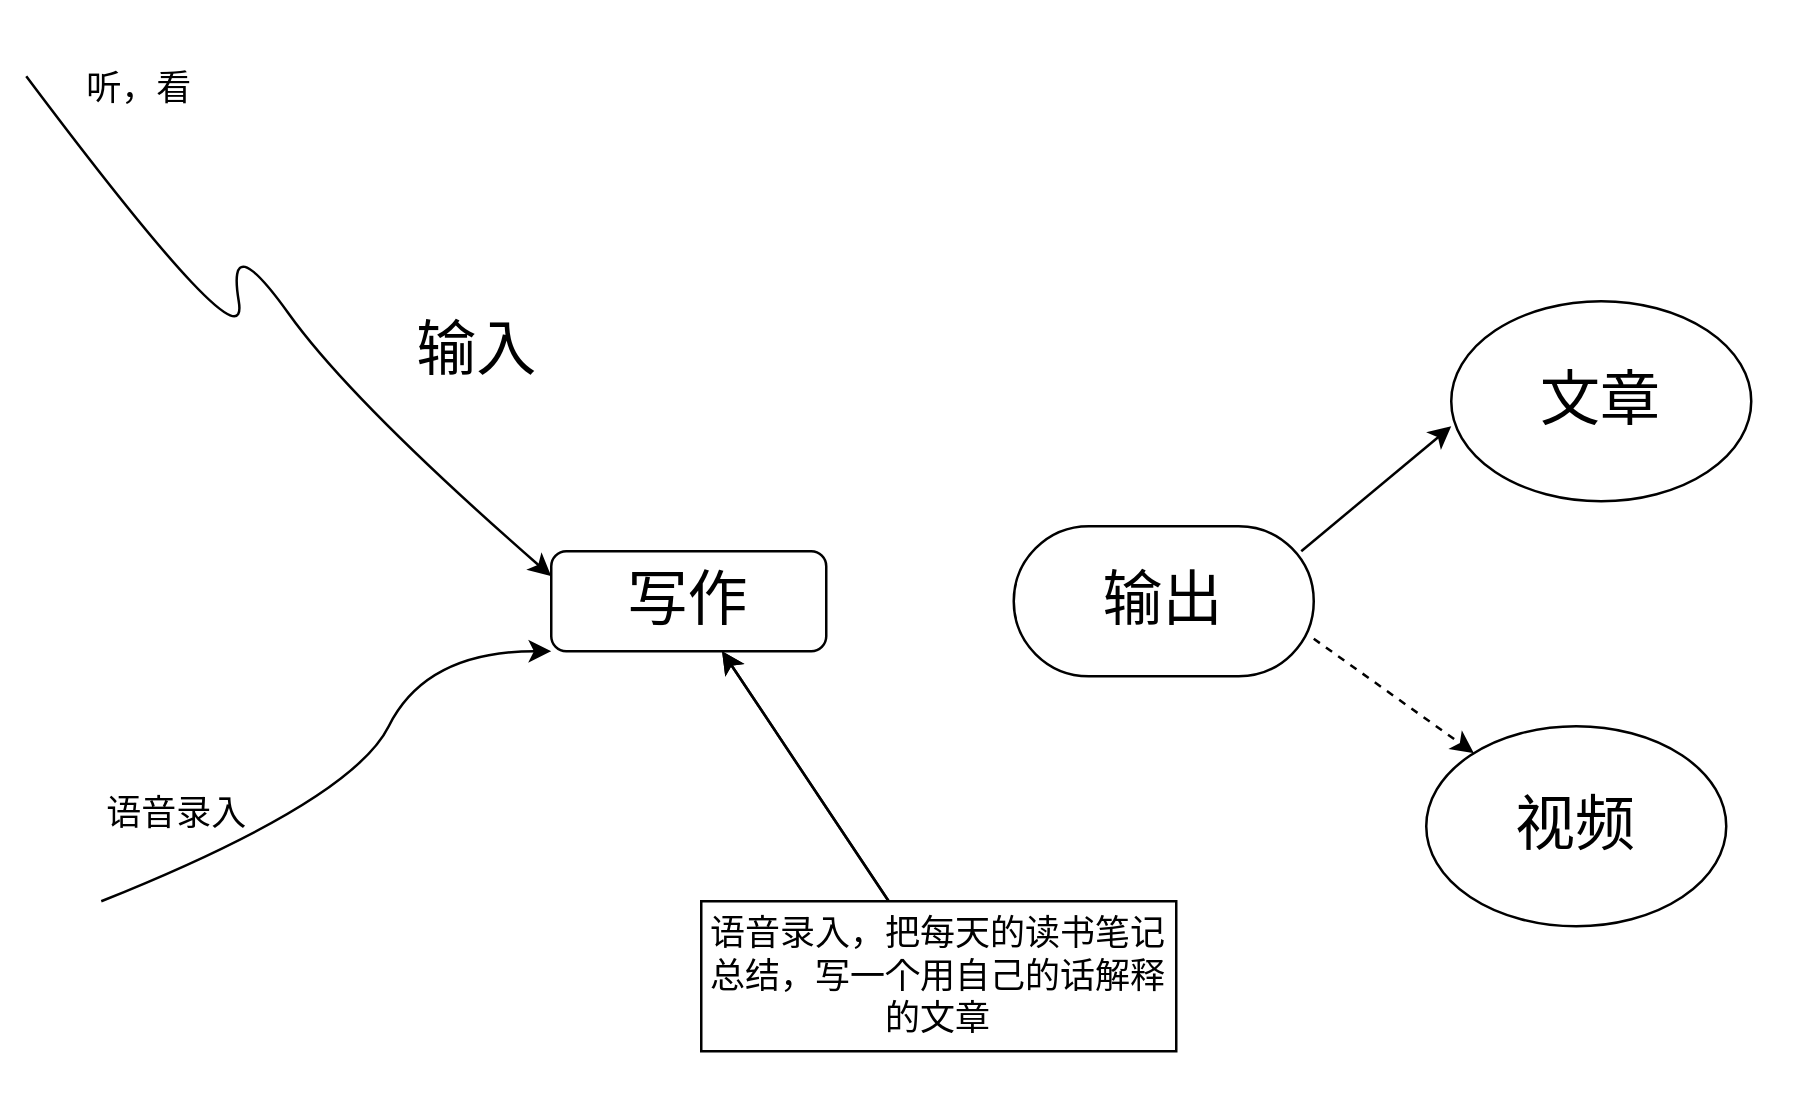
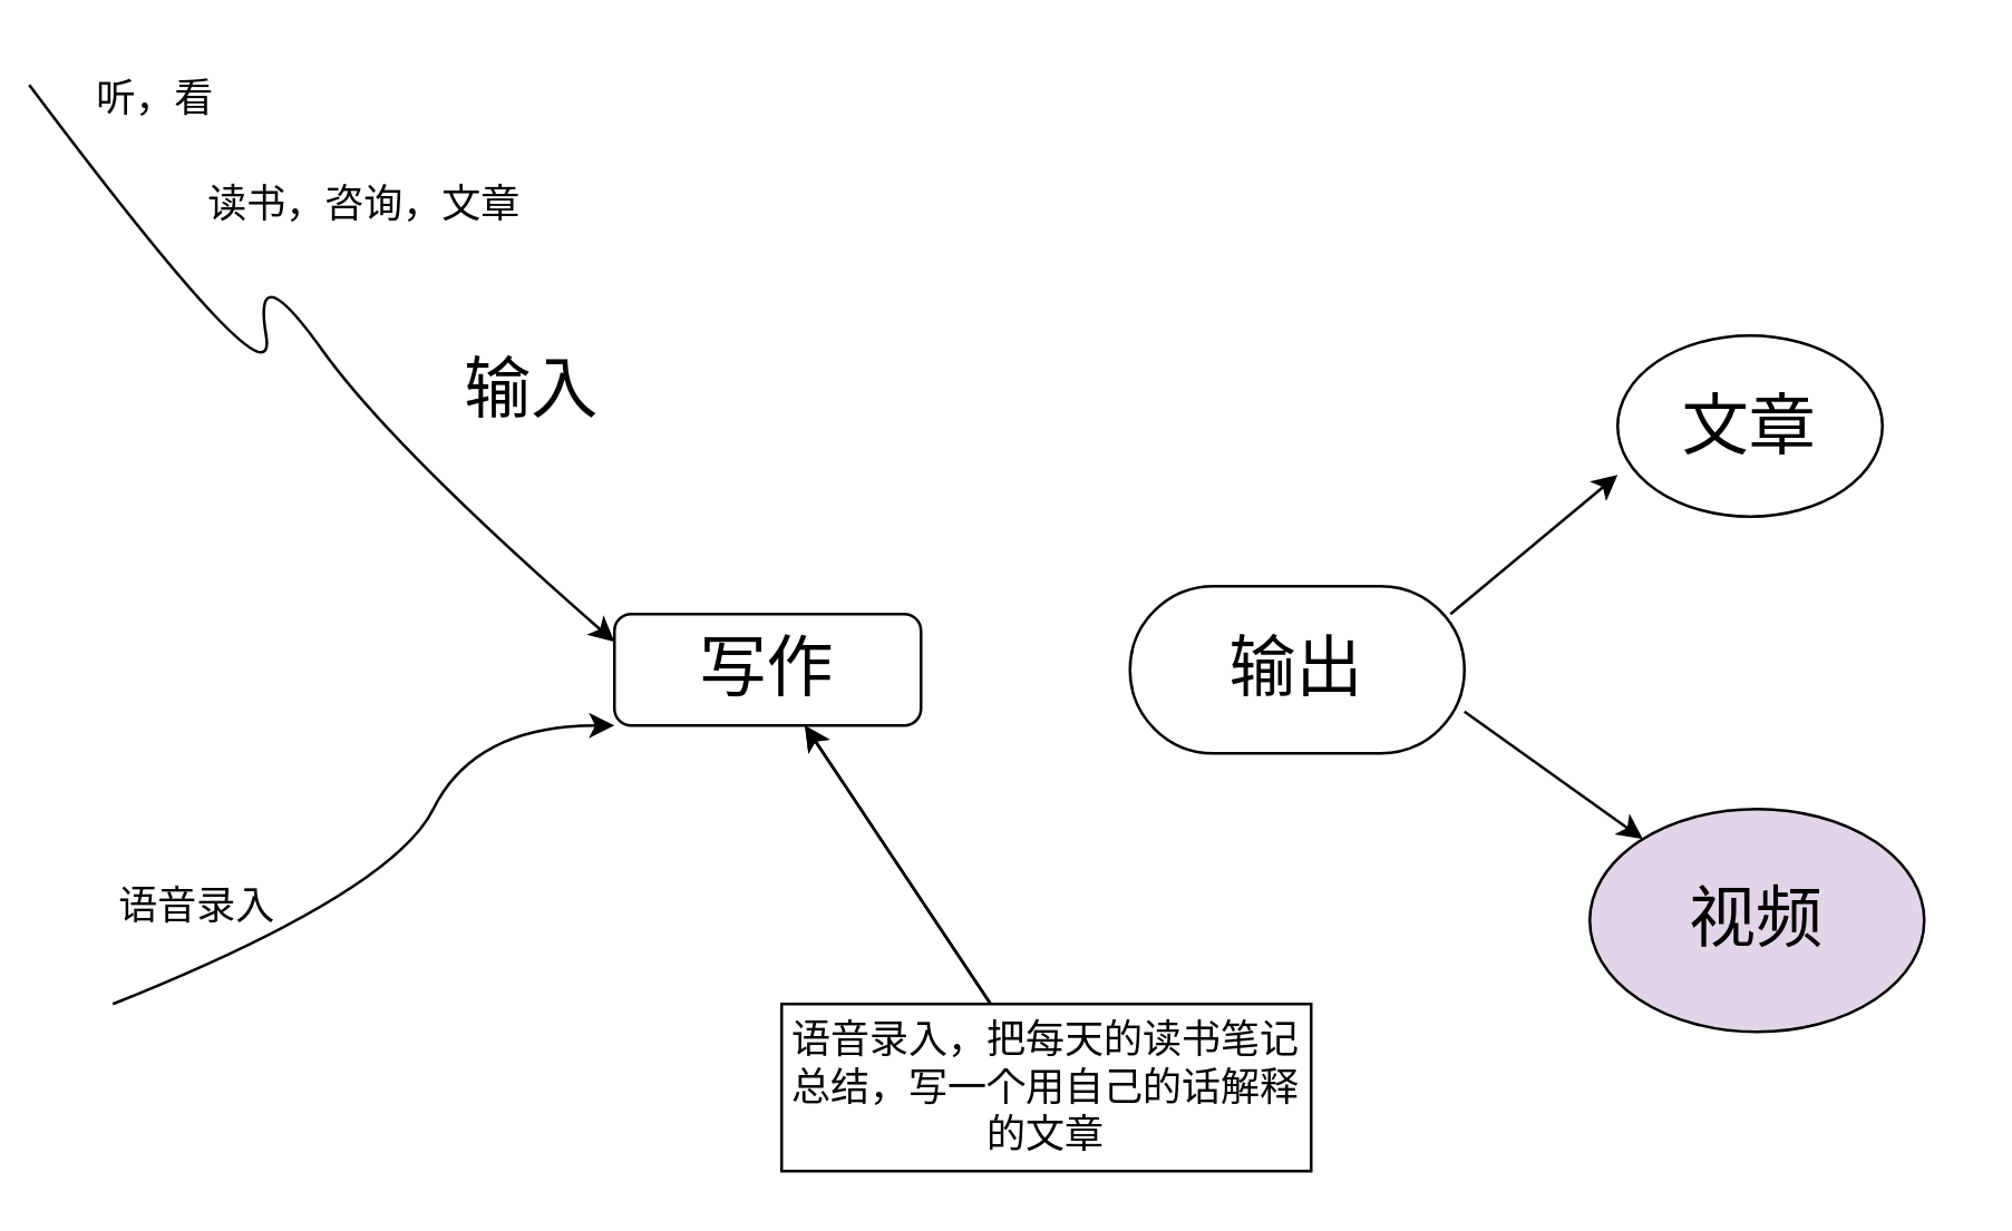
+ <mxCell id="11" value="&lt;font style=&quot;font-size: 14px;&quot;&gt;读书，咨询，文章&lt;/font&gt;" style="text;html=1;align=center;verticalAlign=middle;resizable=0;points=[];autosize=1;strokeColor=none;fillColor=none;fontSize=24;" vertex="1" parent="2"><mxGeometry x="40" y="30" width="140" height="40" as="geometry" /></mxCell>
- <mxCell id="5" value="文章" style="ellipse;whiteSpace=wrap;html=1;fontSize=24;" vertex="1" parent="2"><mxGeometry x="560" y="100" width="120" height="80" as="geometry" /></mxCell>
+ <mxCell id="5" value="文章" style="ellipse;whiteSpace=wrap;html=1;fontSize=24;" vertex="1" parent="2"><mxGeometry x="560" y="100" width="95" height="65" as="geometry" /></mxCell>
- <mxCell id="8" value="" style="endArrow=classic;html=1;fontSize=24;exitX=1;exitY=0.75;exitDx=0;exitDy=0;dashed=1;" edge="1" parent="2" source="4" target="6"><mxGeometry width="50" height="50" relative="1" as="geometry"><mxPoint x="510" y="270" as="sourcePoint" /><mxPoint x="560" y="220" as="targetPoint" /></mxGeometry></mxCell>
+ <mxCell id="8" value="" style="endArrow=classic;html=1;fontSize=24;exitX=1;exitY=0.75;exitDx=0;exitDy=0;" edge="1" parent="2" source="4" target="6"><mxGeometry width="50" height="50" relative="1" as="geometry"><mxPoint x="510" y="270" as="sourcePoint" /><mxPoint x="560" y="220" as="targetPoint" /></mxGeometry></mxCell>
- <mxCell id="6" value="视频" style="ellipse;whiteSpace=wrap;html=1;fontSize=24;" vertex="1" parent="2"><mxGeometry x="550" y="270" width="120" height="80" as="geometry" /></mxCell>
+ <mxCell id="6" value="视频" style="ellipse;whiteSpace=wrap;html=1;fontSize=24;fillColor=#e1d5e7;" vertex="1" parent="2"><mxGeometry x="550" y="270" width="120" height="80" as="geometry" /></mxCell>
